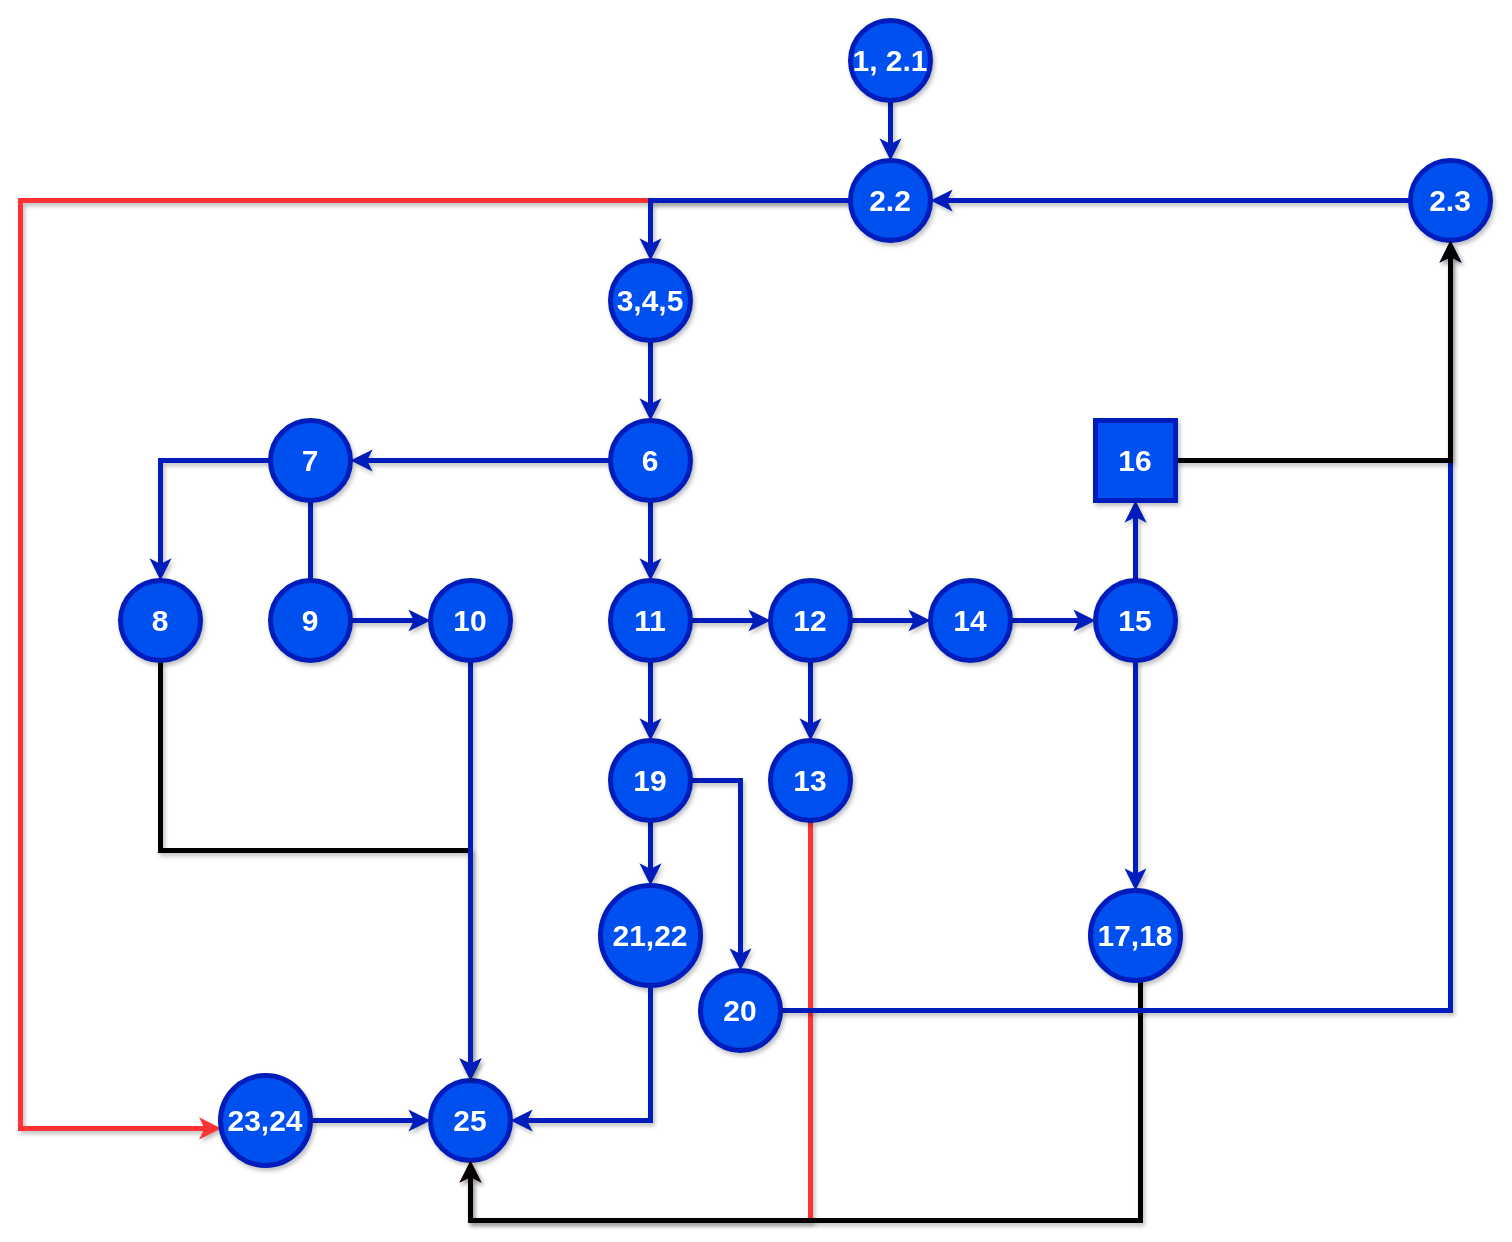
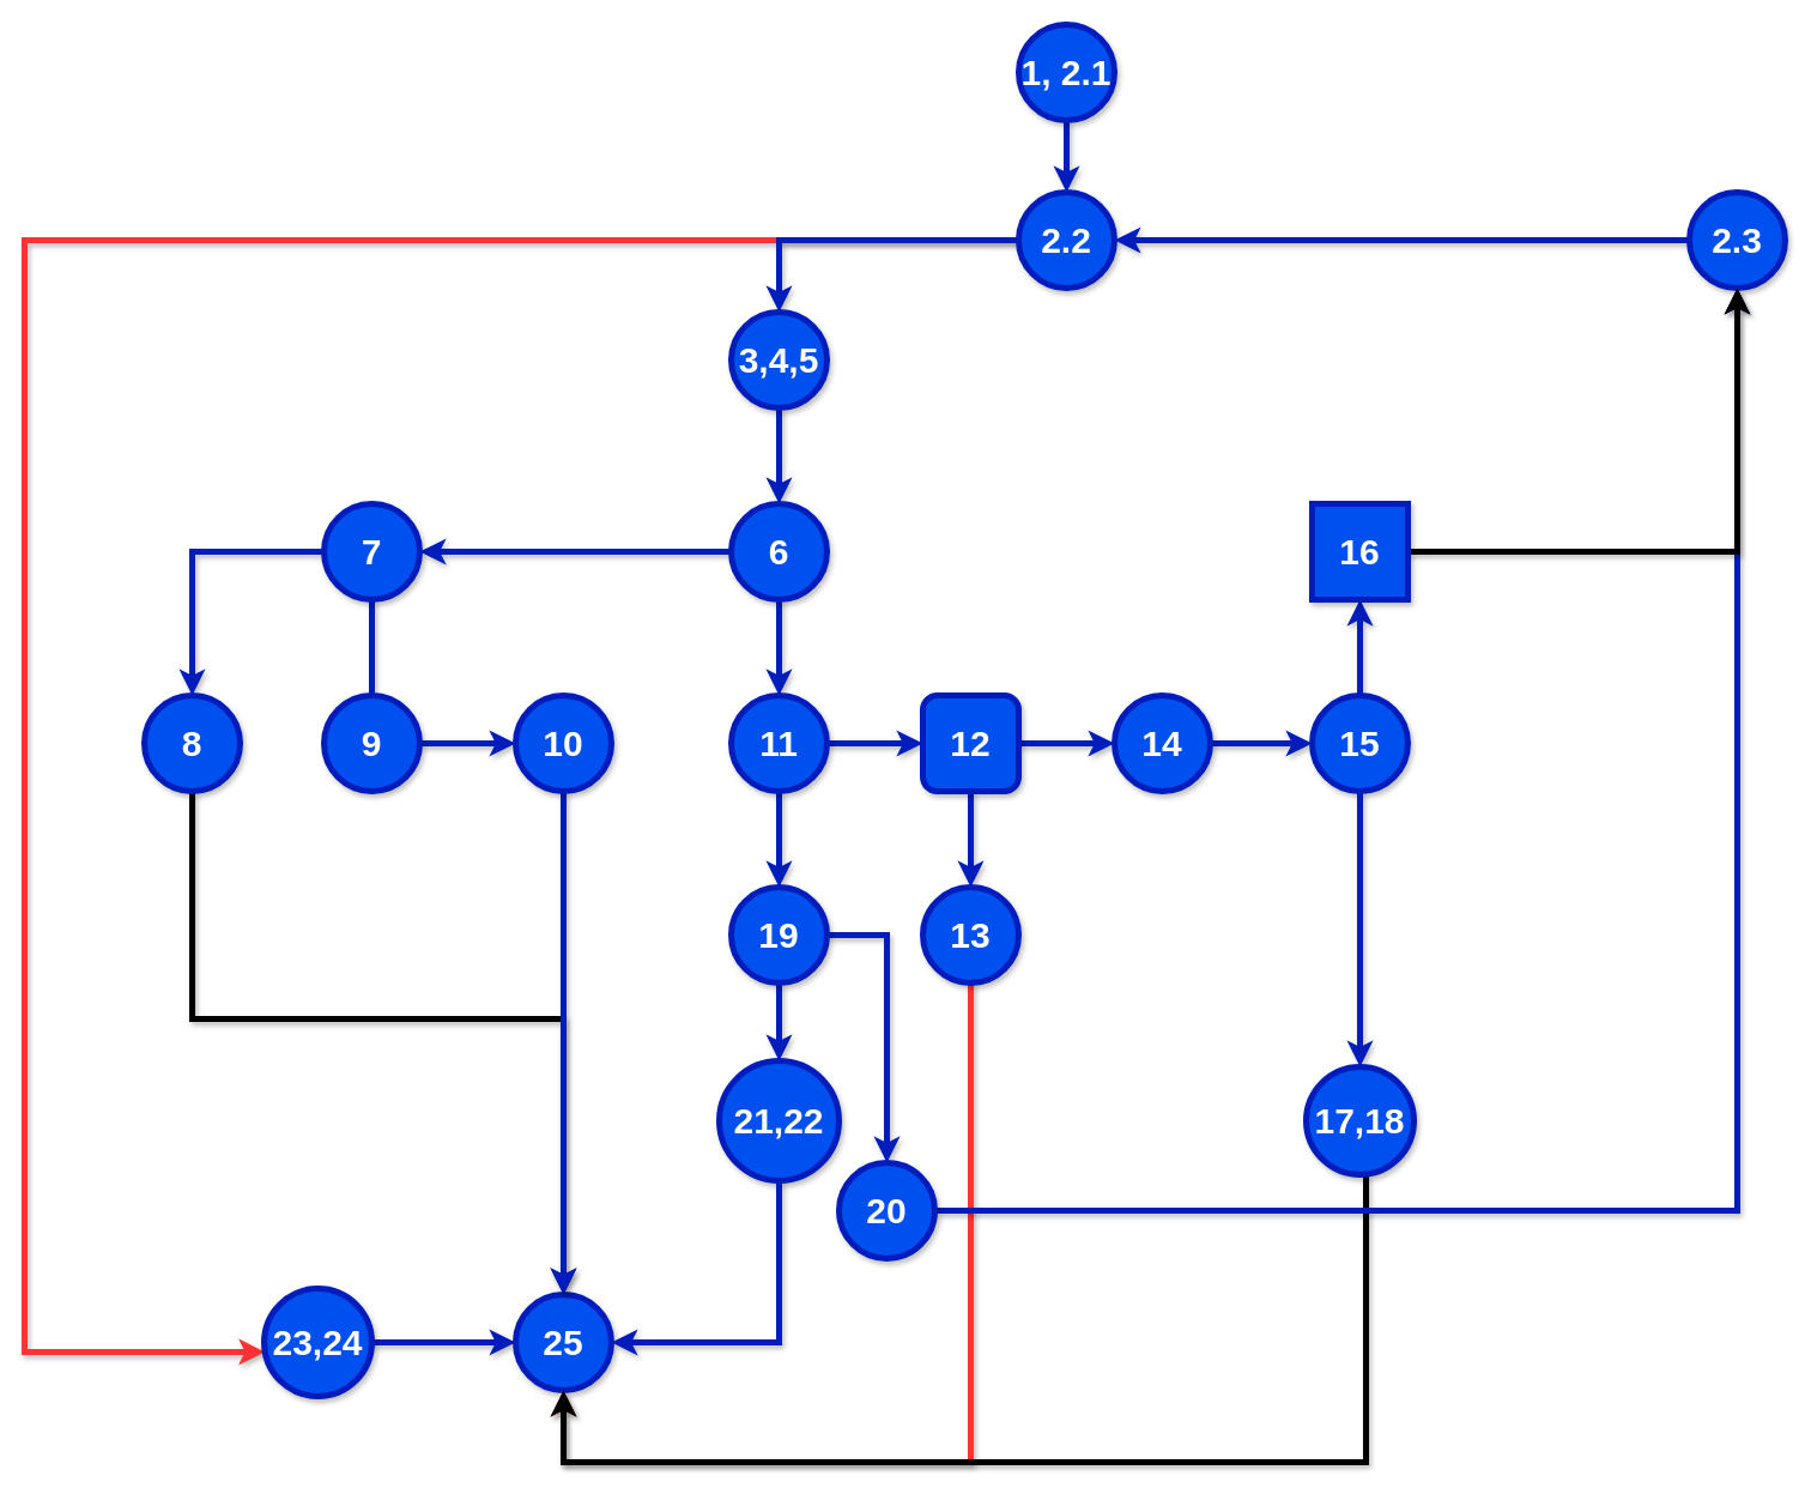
- <mxCell id="34" value="&lt;p&gt;&lt;font size=&quot;1&quot;&gt;&lt;b style=&quot;font-size: 30px&quot;&gt;12&lt;/b&gt;&lt;/font&gt;&lt;/p&gt;" style="ellipse;whiteSpace=wrap;html=1;aspect=fixed;fillColor=#0050ef;strokeColor=#001DBC;fontColor=#ffffff;shadow=1;sketch=0;strokeWidth=5;" parent="1" vertex="1"><mxGeometry x="770" y="580" width="80" height="80" as="geometry" /></mxCell>
+ <mxCell id="34" value="&lt;p&gt;&lt;font size=&quot;1&quot;&gt;&lt;b style=&quot;font-size: 30px&quot;&gt;12&lt;/b&gt;&lt;/font&gt;&lt;/p&gt;" style="whiteSpace=wrap;html=1;aspect=fixed;fillColor=#0050ef;strokeColor=#001DBC;fontColor=#ffffff;shadow=1;sketch=0;strokeWidth=5;rounded=1;" parent="1" vertex="1"><mxGeometry x="770" y="580" width="80" height="80" as="geometry" /></mxCell>
